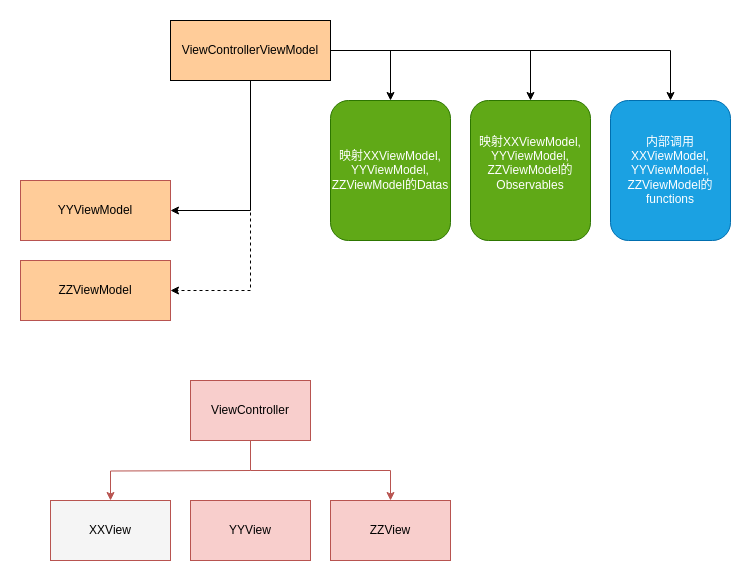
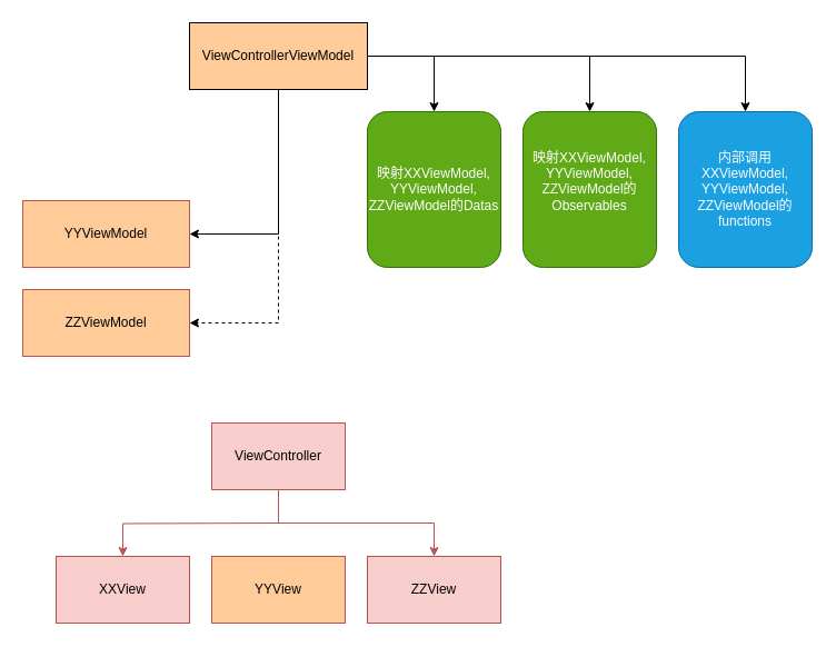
- <mxCell id="16" value="XXView" style="rounded=0;whiteSpace=wrap;html=1;fillColor=#f5f5f5;strokeColor=#b85450;" vertex="1" parent="1"><mxGeometry x="50" y="500" width="120" height="60" as="geometry" /></mxCell>
+ <mxCell id="16" value="XXView" style="rounded=0;whiteSpace=wrap;html=1;fillColor=#f8cecc;strokeColor=#b85450;" vertex="1" parent="1"><mxGeometry x="50" y="500" width="120" height="60" as="geometry" /></mxCell>
- <mxCell id="17" value="YYView" style="rounded=0;whiteSpace=wrap;html=1;fillColor=#f8cecc;strokeColor=#b85450;" vertex="1" parent="1"><mxGeometry x="190" y="500" width="120" height="60" as="geometry" /></mxCell>
+ <mxCell id="17" value="YYView" style="rounded=0;whiteSpace=wrap;html=1;fillColor=#ffcc99;strokeColor=#b85450;" vertex="1" parent="1"><mxGeometry x="190" y="500" width="120" height="60" as="geometry" /></mxCell>
